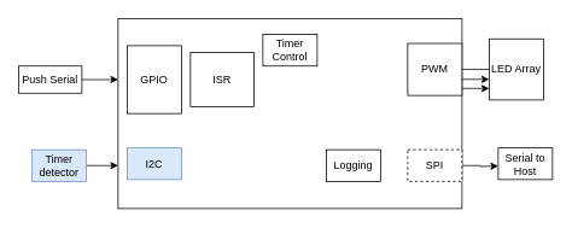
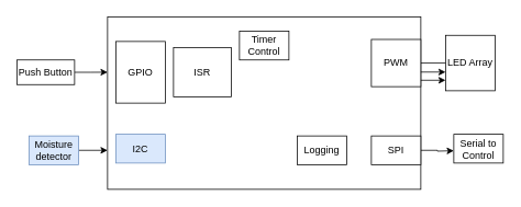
- <mxCell id="5" value="Push Serial" style="rounded=0;whiteSpace=wrap;html=1;" parent="1" vertex="1"><mxGeometry x="20" y="72.5" width="70" height="30" as="geometry" /></mxCell>
+ <mxCell id="5" value="Push Button" style="rounded=0;whiteSpace=wrap;html=1;" parent="1" vertex="1"><mxGeometry x="20" y="72.5" width="70" height="30" as="geometry" /></mxCell>
- <mxCell id="13" value="Serial to Host" style="rounded=0;whiteSpace=wrap;html=1;" parent="1" vertex="1"><mxGeometry x="550" y="163" width="60" height="35" as="geometry" /></mxCell>
+ <mxCell id="13" value="Serial to Control" style="rounded=0;whiteSpace=wrap;html=1;" parent="1" vertex="1"><mxGeometry x="550" y="163" width="60" height="35" as="geometry" /></mxCell>
- <mxCell id="9" value="SPI" style="rounded=0;whiteSpace=wrap;html=1;dashed=1;" parent="1" vertex="1"><mxGeometry x="450" y="165" width="60" height="35" as="geometry" /></mxCell>
+ <mxCell id="9" value="SPI" style="rounded=0;whiteSpace=wrap;html=1;" parent="1" vertex="1"><mxGeometry x="450" y="165" width="60" height="35" as="geometry" /></mxCell>
- <mxCell id="17" value="Timer detector" style="rounded=0;whiteSpace=wrap;html=1;fillColor=#dae8fc;strokeColor=#6c8ebf;" parent="1" vertex="1"><mxGeometry x="34.97" y="165" width="60" height="35" as="geometry" /></mxCell>
+ <mxCell id="17" value="Moisture detector" style="rounded=0;whiteSpace=wrap;html=1;fillColor=#dae8fc;strokeColor=#6c8ebf;" parent="1" vertex="1"><mxGeometry x="34.97" y="165" width="60" height="35" as="geometry" /></mxCell>
